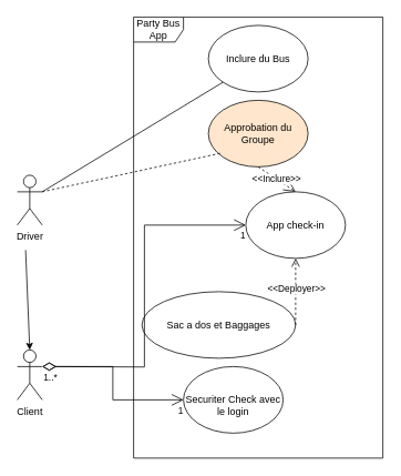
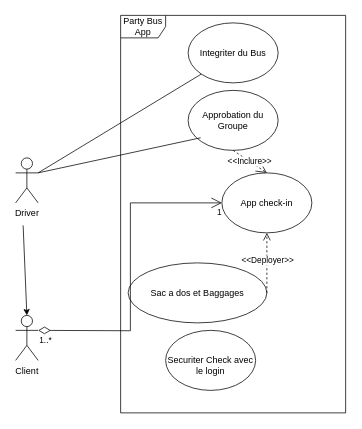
- <mxCell id="16" value="Inclure du Bus" style="ellipse;whiteSpace=wrap;html=1;" parent="1" vertex="1"><mxGeometry x="250" y="30" width="120" height="80" as="geometry" /></mxCell>
+ <mxCell id="16" value="Integriter du Bus" style="ellipse;whiteSpace=wrap;html=1;" parent="1" vertex="1"><mxGeometry x="250" y="30" width="120" height="80" as="geometry" /></mxCell>
- <mxCell id="15" value="Approbation du Groupe" style="ellipse;whiteSpace=wrap;html=1;fillColor=#ffe6cc;" parent="1" vertex="1"><mxGeometry x="250" y="120" width="120" height="80" as="geometry" /></mxCell>
+ <mxCell id="15" value="Approbation du Groupe" style="ellipse;whiteSpace=wrap;html=1;" parent="1" vertex="1"><mxGeometry x="250" y="120" width="120" height="80" as="geometry" /></mxCell>
- <mxCell id="17" value="" style="endArrow=none;html=1;rounded=0;exitX=1;exitY=0.333;exitDx=0;exitDy=0;exitPerimeter=0;entryX=0.139;entryY=0.79;entryDx=0;entryDy=0;entryPerimeter=0;dashed=1;" parent="1" source="2" target="15" edge="1"><mxGeometry relative="1" as="geometry"><mxPoint x="230" y="260" as="sourcePoint" /><mxPoint x="390" y="260" as="targetPoint" /></mxGeometry></mxCell>
+ <mxCell id="17" value="" style="endArrow=none;html=1;rounded=0;exitX=1;exitY=0.333;exitDx=0;exitDy=0;exitPerimeter=0;entryX=0.139;entryY=0.79;entryDx=0;entryDy=0;entryPerimeter=0;" parent="1" source="2" target="15" edge="1"><mxGeometry relative="1" as="geometry"><mxPoint x="230" y="260" as="sourcePoint" /><mxPoint x="390" y="260" as="targetPoint" /></mxGeometry></mxCell>
- <mxCell id="6" value="" style="endArrow=open;html=1;endSize=12;startArrow=diamondThin;startSize=14;startFill=0;edgeStyle=orthogonalEdgeStyle;rounded=0;exitX=1;exitY=0.333;exitDx=0;exitDy=0;exitPerimeter=0;" parent="1" source="3" target="9" edge="1"><mxGeometry x="0.191" relative="1" as="geometry"><mxPoint x="230" y="350" as="sourcePoint" /><mxPoint x="390" y="350" as="targetPoint" /><mxPoint as="offset" /></mxGeometry></mxCell>
- <mxCell id="7" value="1..*" style="edgeLabel;resizable=0;html=1;align=left;verticalAlign=top;" parent="6" connectable="0" vertex="1"><mxGeometry x="-1" relative="1" as="geometry" /></mxCell>
- <mxCell id="8" value="1" style="edgeLabel;resizable=0;html=1;align=right;verticalAlign=top;" parent="6" connectable="0" vertex="1"><mxGeometry x="1" relative="1" as="geometry" /></mxCell>
